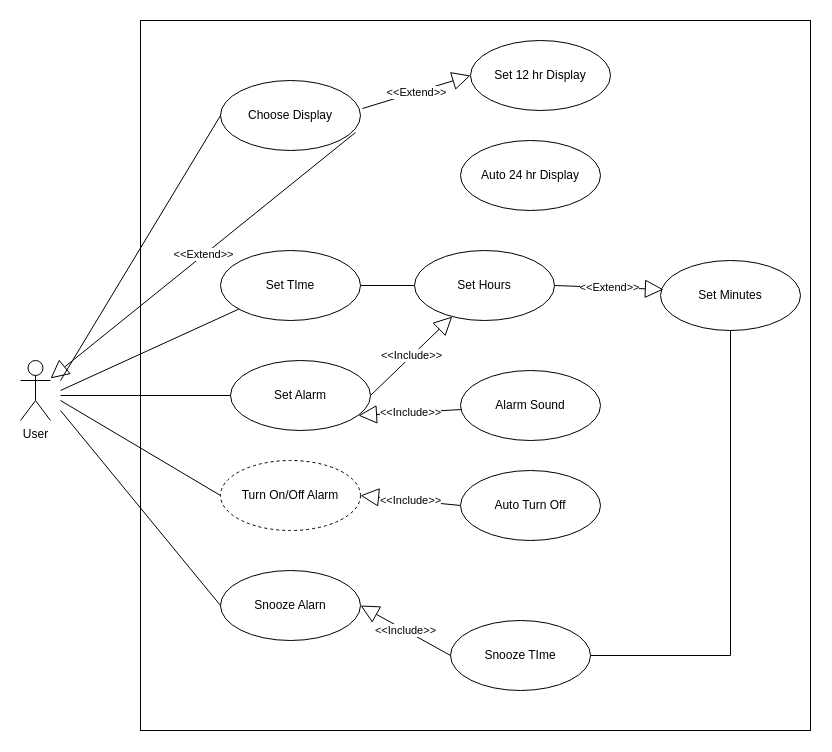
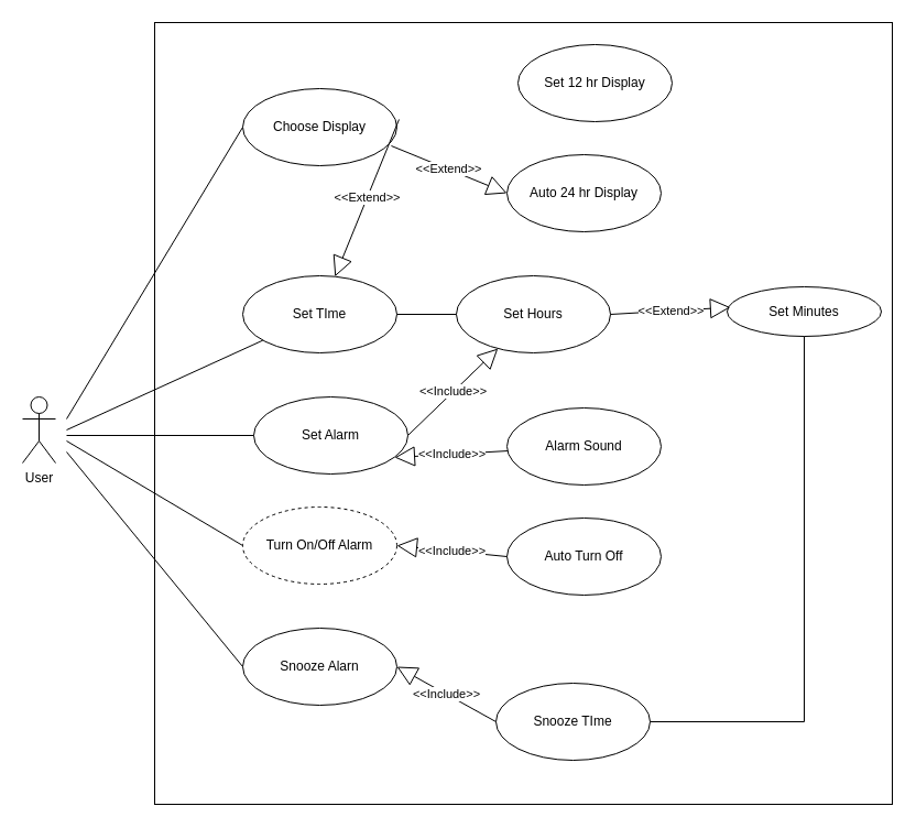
- <mxCell id="12" value="&amp;lt;&amp;lt;Extend&amp;gt;&amp;gt;" style="endArrow=block;endSize=16;endFill=0;html=1;rounded=0;exitX=1.014;exitY=0.4;exitDx=0;exitDy=0;exitPerimeter=0;entryX=0;entryY=0.5;entryDx=0;entryDy=0;" edge="1" parent="1" source="5" target="13"><mxGeometry width="160" relative="1" as="geometry"><mxPoint x="630" y="230" as="sourcePoint" /><mxPoint x="460" y="110" as="targetPoint" /></mxGeometry></mxCell>
+ <mxCell id="12" value="&amp;lt;&amp;lt;Extend&amp;gt;&amp;gt;" style="endArrow=block;endSize=16;endFill=0;html=1;rounded=0;exitX=1.014;exitY=0.4;exitDx=0;exitDy=0;exitPerimeter=0;" edge="1" parent="1" source="5" target="11"><mxGeometry width="160" relative="1" as="geometry"><mxPoint x="630" y="230" as="sourcePoint" /><mxPoint x="460" y="110" as="targetPoint" /></mxGeometry></mxCell>
- <mxCell id="15" value="&amp;lt;&amp;lt;Extend&amp;gt;&amp;gt;" style="endArrow=block;endSize=16;endFill=0;html=1;rounded=0;exitX=0.964;exitY=0.743;exitDx=0;exitDy=0;exitPerimeter=0;" edge="1" parent="1" source="5" target="3"><mxGeometry x="-0.007" width="160" relative="1" as="geometry"><mxPoint x="331" y="190" as="sourcePoint" /><mxPoint x="429" y="202" as="targetPoint" /><mxPoint as="offset" /></mxGeometry></mxCell>
+ <mxCell id="15" value="&amp;lt;&amp;lt;Extend&amp;gt;&amp;gt;" style="endArrow=block;endSize=16;endFill=0;html=1;rounded=0;exitX=0.964;exitY=0.743;exitDx=0;exitDy=0;exitPerimeter=0;entryX=0;entryY=0.5;entryDx=0;entryDy=0;" edge="1" parent="1" source="5" target="14"><mxGeometry x="-0.007" width="160" relative="1" as="geometry"><mxPoint x="331" y="190" as="sourcePoint" /><mxPoint x="429" y="202" as="targetPoint" /><mxPoint as="offset" /></mxGeometry></mxCell>
- <mxCell id="9" value="Set Minutes" style="ellipse;whiteSpace=wrap;html=1;" vertex="1" parent="1"><mxGeometry x="660" y="260" width="140" height="70" as="geometry" /></mxCell>
+ <mxCell id="9" value="Set Minutes" style="ellipse;whiteSpace=wrap;html=1;" vertex="1" parent="1"><mxGeometry x="660" y="260" width="140" height="45" as="geometry" /></mxCell>
